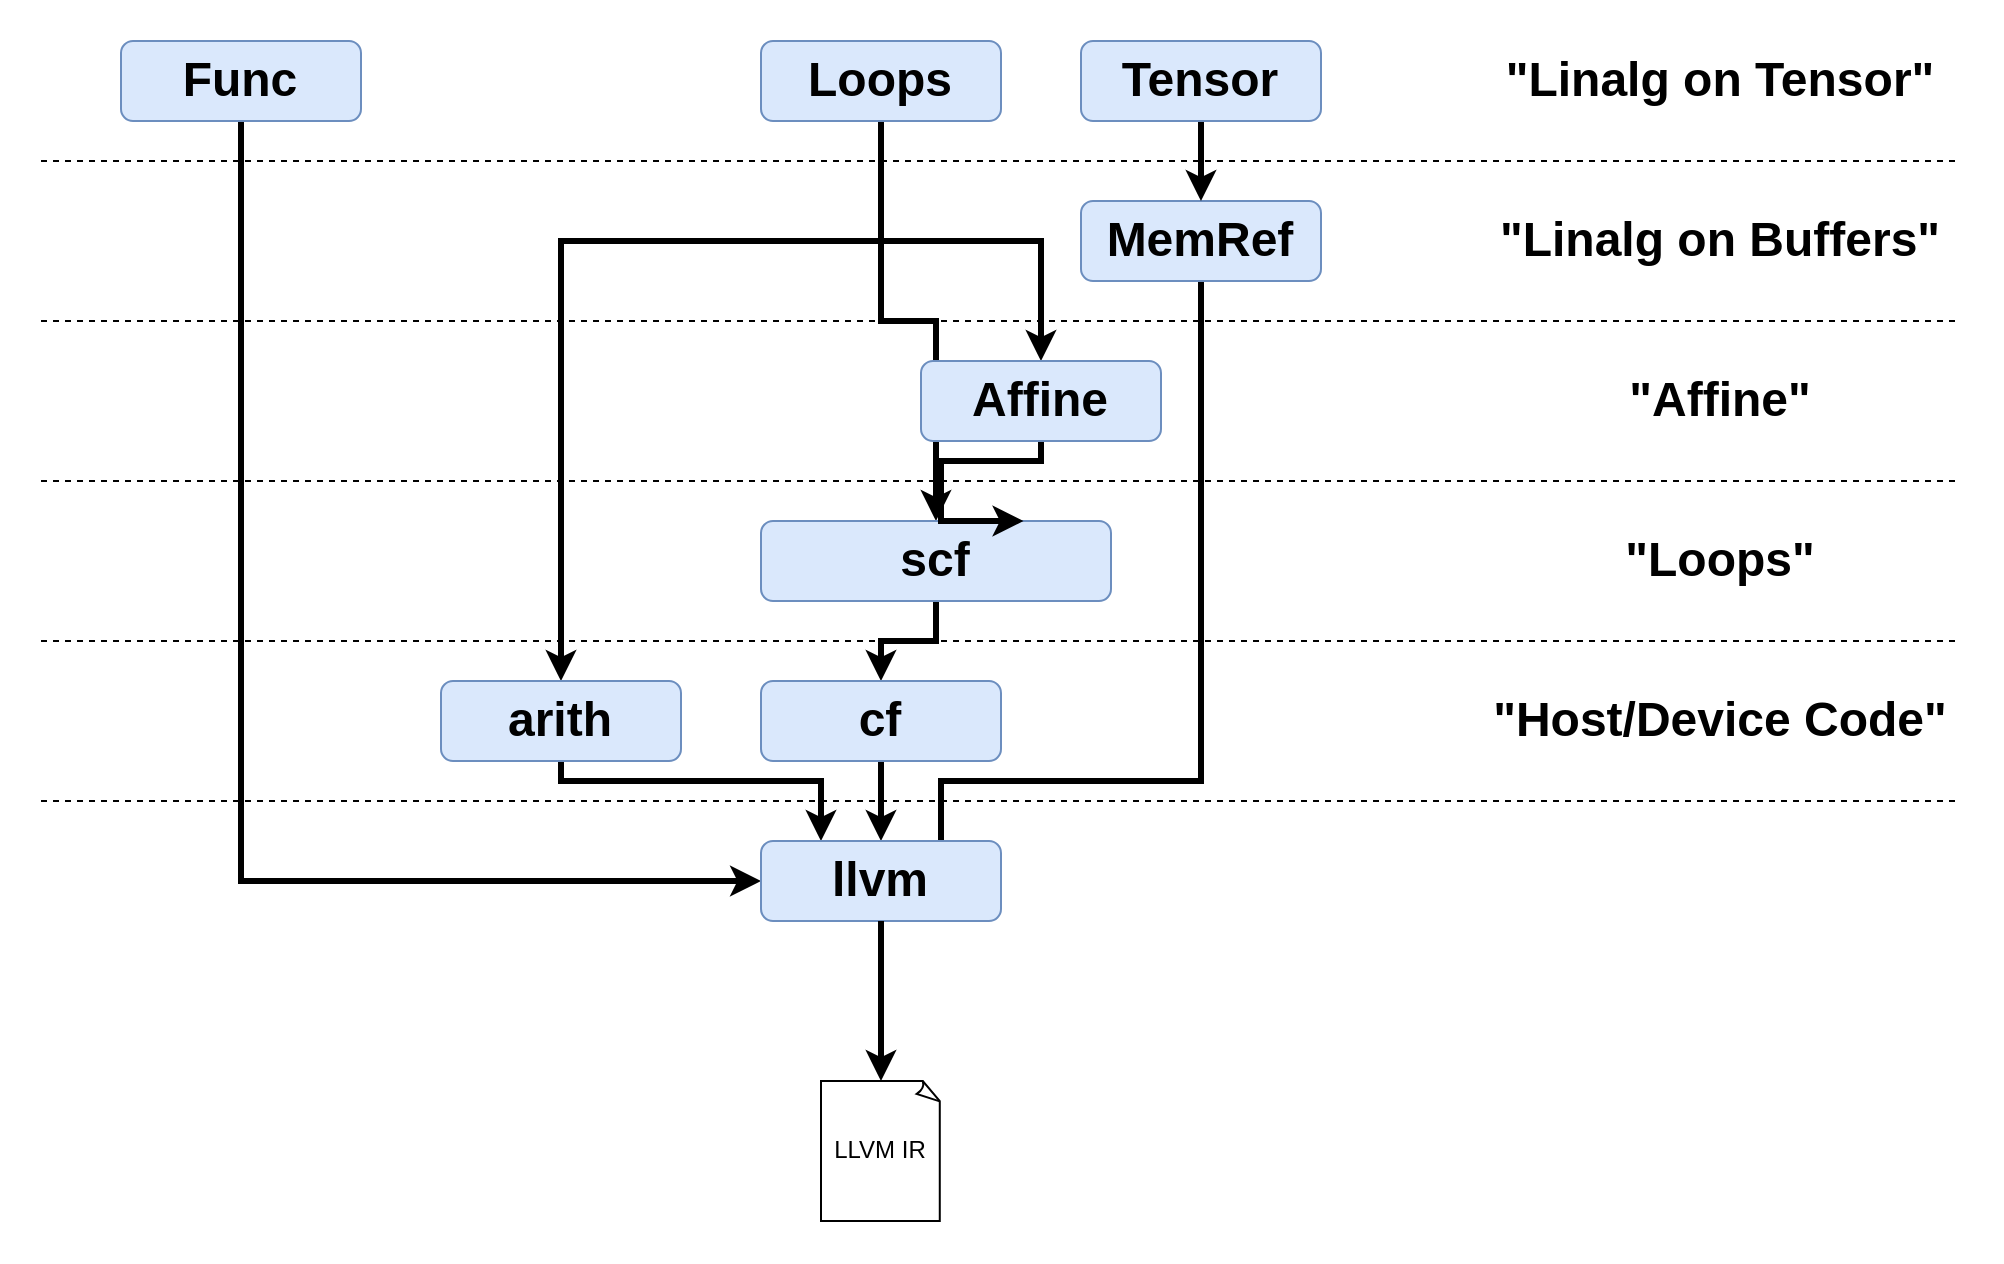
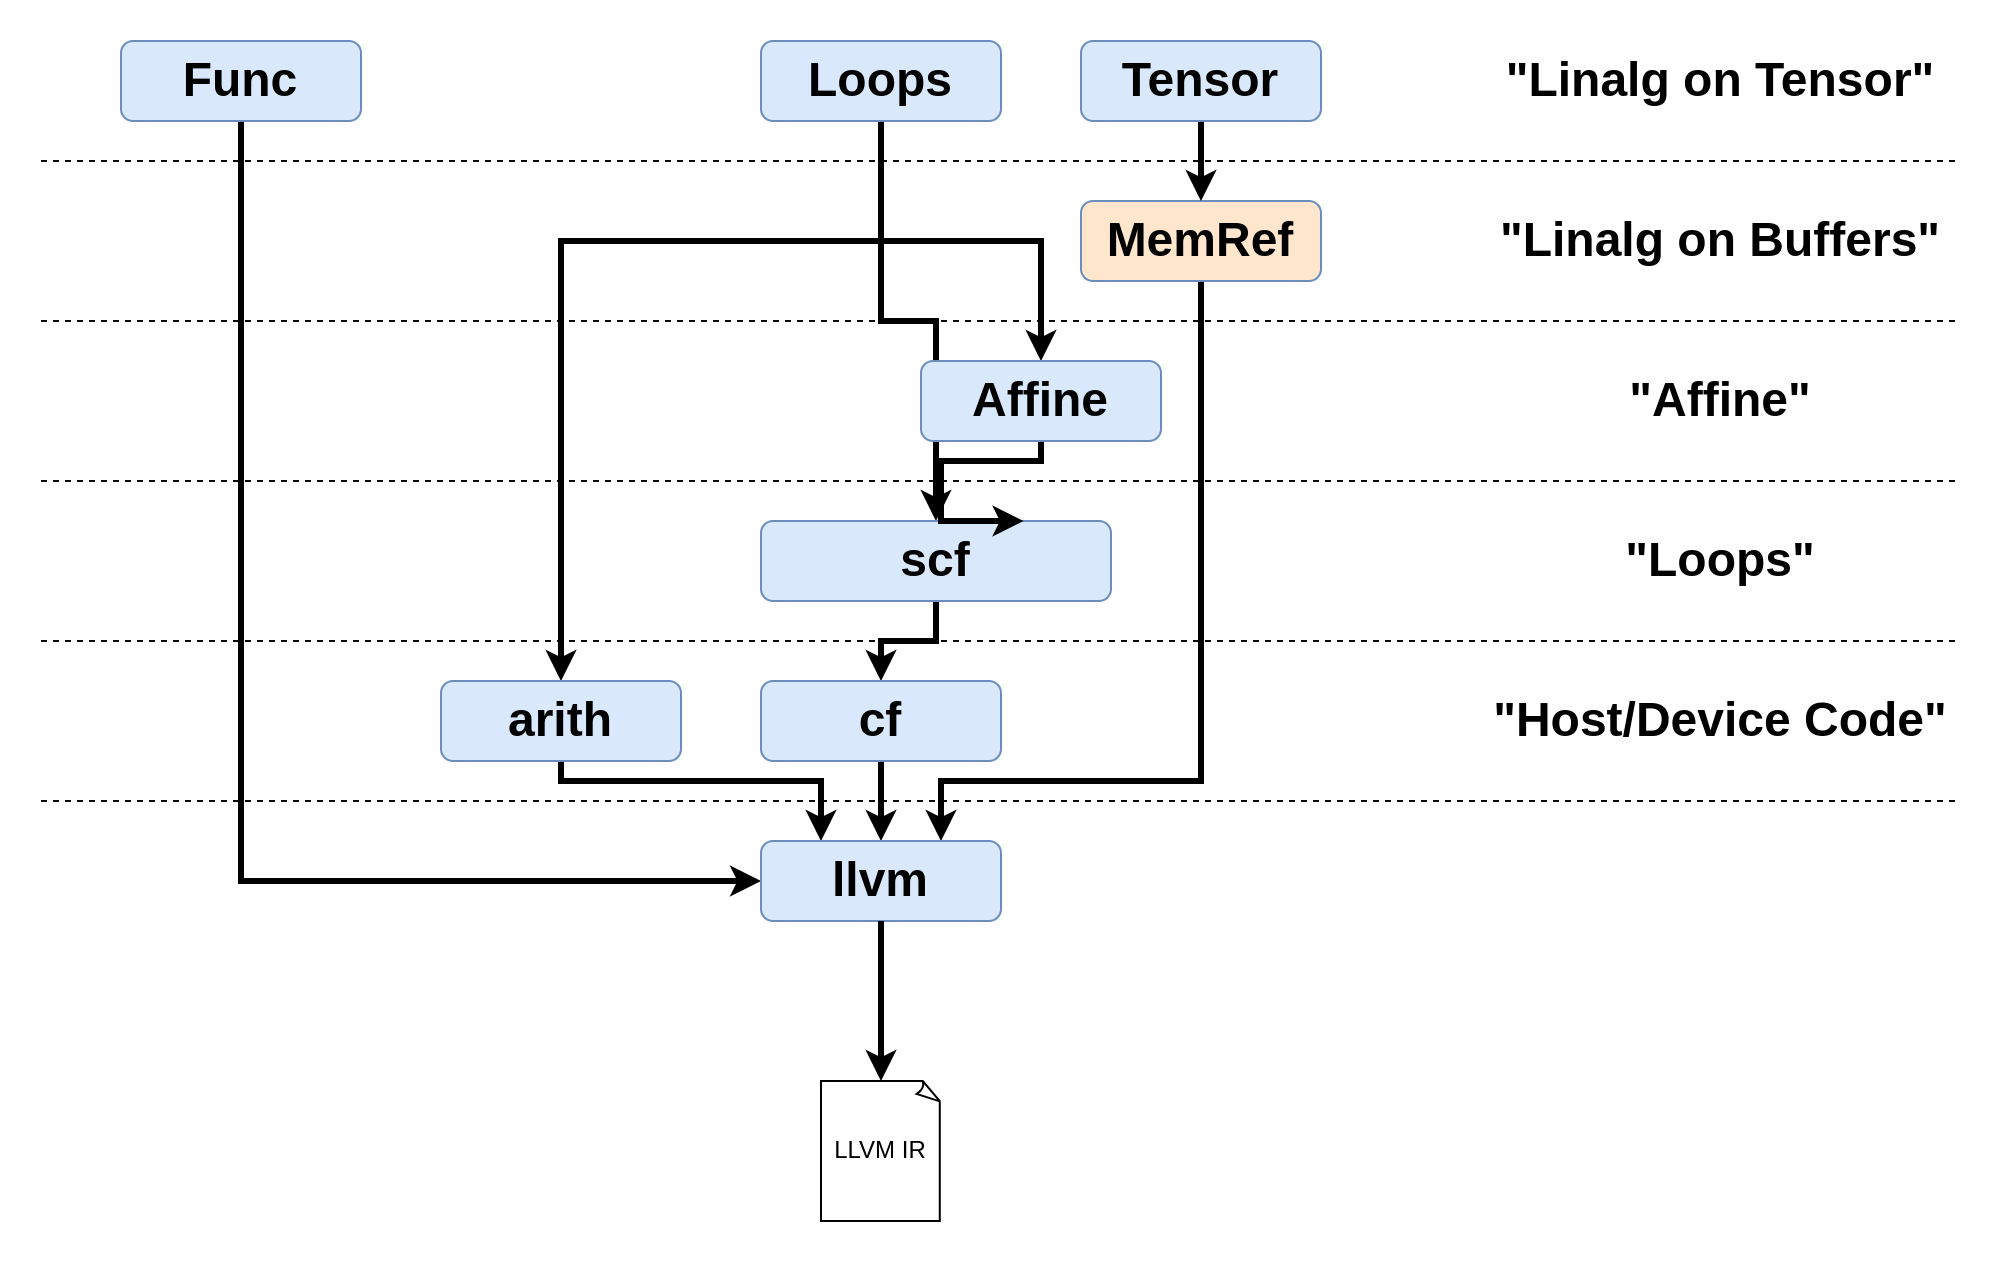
- <mxCell id="9" value="&lt;b&gt;&lt;font style=&quot;font-size: 24px;&quot;&gt;MemRef&lt;/font&gt;&lt;/b&gt;" style="rounded=1;whiteSpace=wrap;html=1;fillColor=#dae8fc;strokeColor=#6c8ebf;" vertex="1" parent="1"><mxGeometry x="540" y="100" width="120" height="40" as="geometry" /></mxCell>
+ <mxCell id="9" value="&lt;b&gt;&lt;font style=&quot;font-size: 24px;&quot;&gt;MemRef&lt;/font&gt;&lt;/b&gt;" style="rounded=1;whiteSpace=wrap;html=1;fillColor=#ffe6cc;strokeColor=#6c8ebf;" vertex="1" parent="1"><mxGeometry x="540" y="100" width="120" height="40" as="geometry" /></mxCell>
- <mxCell id="8" style="edgeStyle=orthogonalEdgeStyle;rounded=0;orthogonalLoop=1;jettySize=auto;html=1;exitX=0.5;exitY=1;exitDx=0;exitDy=0;entryX=0.75;entryY=0;entryDx=0;entryDy=0;strokeWidth=3;endArrow=none;" edge="1" parent="1" source="9" target="18"><mxGeometry relative="1" as="geometry"><Array as="points"><mxPoint x="600" y="390" /><mxPoint x="470" y="390" /></Array></mxGeometry></mxCell>
+ <mxCell id="8" style="edgeStyle=orthogonalEdgeStyle;rounded=0;orthogonalLoop=1;jettySize=auto;html=1;exitX=0.5;exitY=1;exitDx=0;exitDy=0;entryX=0.75;entryY=0;entryDx=0;entryDy=0;strokeWidth=3;" edge="1" parent="1" source="9" target="18"><mxGeometry relative="1" as="geometry"><Array as="points"><mxPoint x="600" y="390" /><mxPoint x="470" y="390" /></Array></mxGeometry></mxCell>
